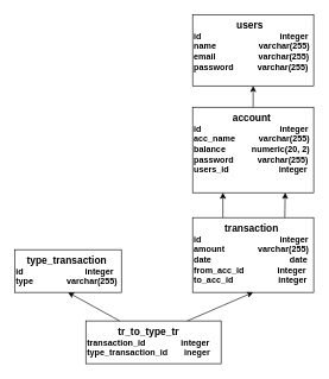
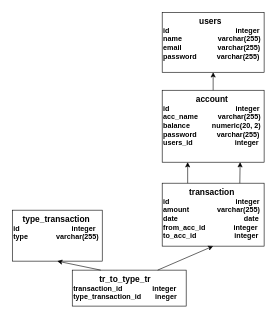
- <mxCell id="10" value="&lt;div style=&quot;text-align: left&quot;&gt;&lt;b&gt;&lt;font style=&quot;font-size: 14px&quot;&gt;&amp;nbsp; &amp;nbsp; type_transaction&lt;/font&gt;&lt;/b&gt;&lt;/div&gt;&lt;div style=&quot;text-align: left&quot;&gt;&lt;b&gt;id&amp;nbsp; &amp;nbsp; &amp;nbsp; &amp;nbsp; &amp;nbsp; &amp;nbsp; &amp;nbsp; &amp;nbsp; &amp;nbsp; &amp;nbsp; &amp;nbsp; &amp;nbsp; &amp;nbsp; integer&lt;/b&gt;&lt;/div&gt;&lt;div style=&quot;text-align: left&quot;&gt;&lt;b&gt;type&amp;nbsp; &amp;nbsp; &amp;nbsp; &amp;nbsp; &amp;nbsp; &amp;nbsp; &amp;nbsp; varchar(255)&lt;/b&gt;&lt;/div&gt;" style="rounded=0;whiteSpace=wrap;html=1;verticalAlign=top;align=left;" parent="1" vertex="1"><mxGeometry x="20" y="350" width="150" height="60" as="geometry" /></mxCell>
+ <mxCell id="10" value="&lt;div style=&quot;text-align: left&quot;&gt;&lt;b&gt;&lt;font style=&quot;font-size: 14px&quot;&gt;&amp;nbsp; &amp;nbsp; type_transaction&lt;/font&gt;&lt;/b&gt;&lt;/div&gt;&lt;div style=&quot;text-align: left&quot;&gt;&lt;b&gt;id&amp;nbsp; &amp;nbsp; &amp;nbsp; &amp;nbsp; &amp;nbsp; &amp;nbsp; &amp;nbsp; &amp;nbsp; &amp;nbsp; &amp;nbsp; &amp;nbsp; &amp;nbsp; &amp;nbsp; integer&lt;/b&gt;&lt;/div&gt;&lt;div style=&quot;text-align: left&quot;&gt;&lt;b&gt;type&amp;nbsp; &amp;nbsp; &amp;nbsp; &amp;nbsp; &amp;nbsp; &amp;nbsp; &amp;nbsp; varchar(255)&lt;/b&gt;&lt;/div&gt;" style="rounded=0;whiteSpace=wrap;html=1;verticalAlign=top;align=left;" parent="1" vertex="1"><mxGeometry x="20" y="350" width="150" height="85" as="geometry" /></mxCell>
